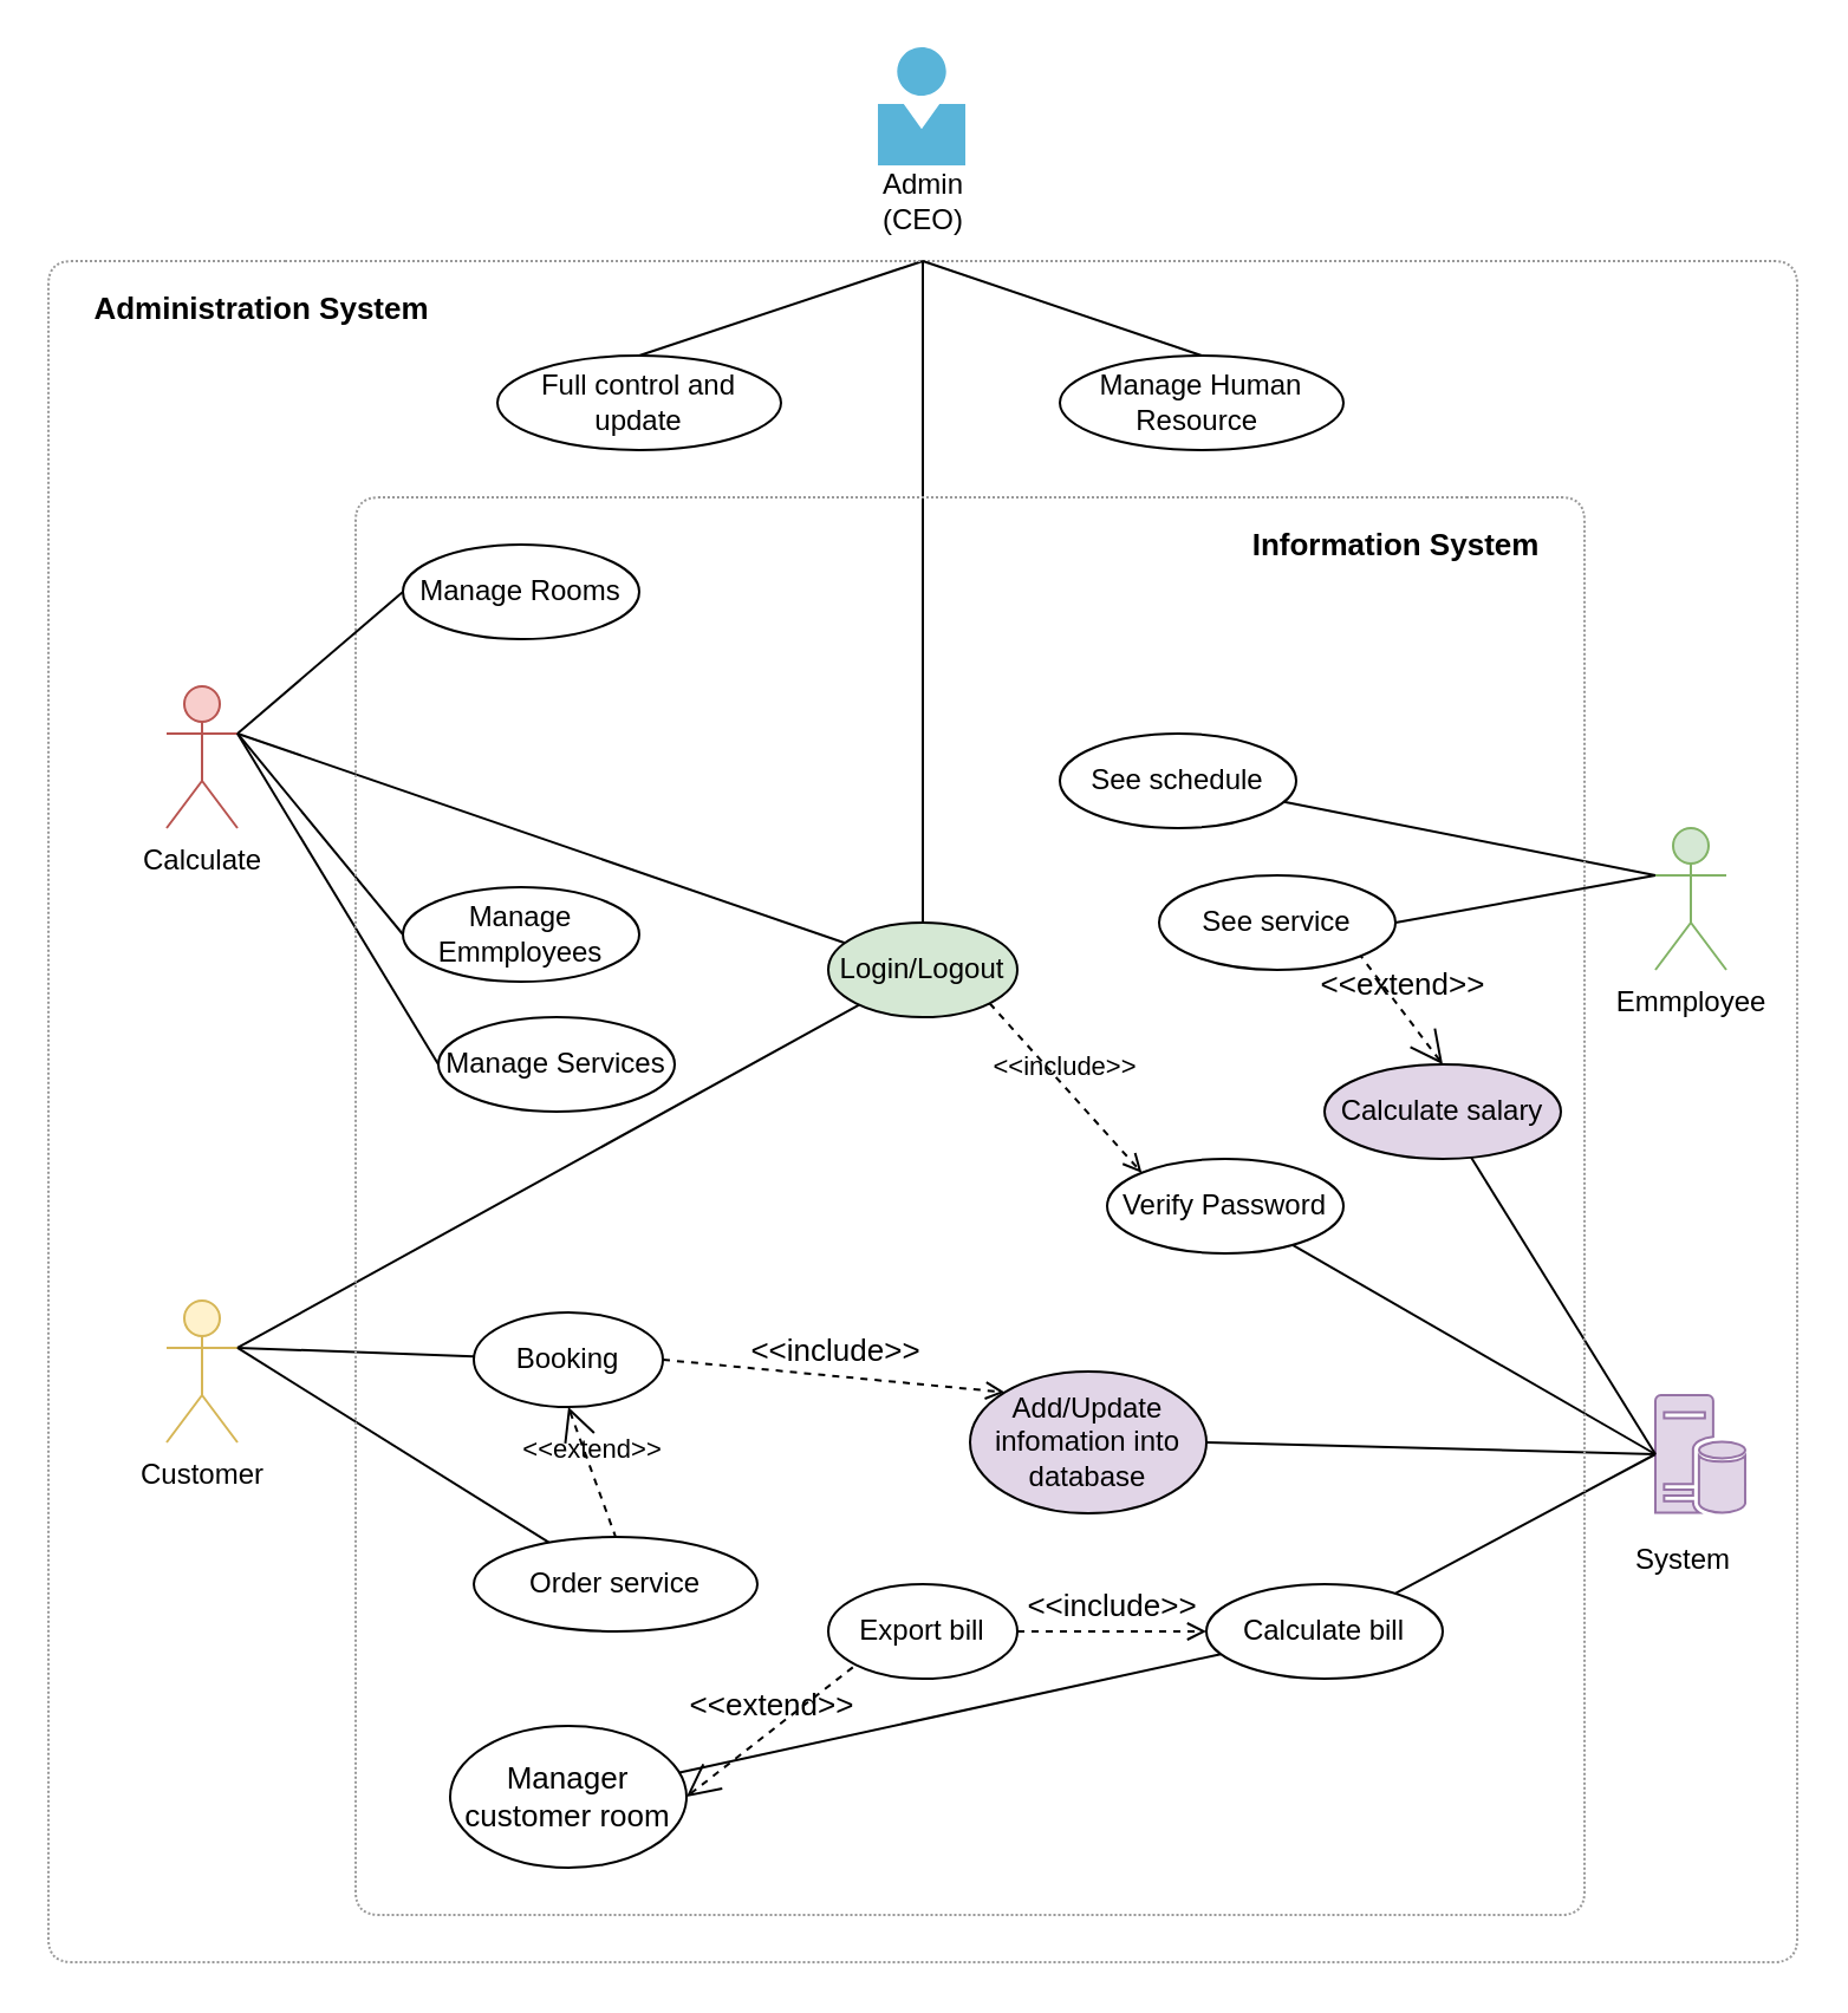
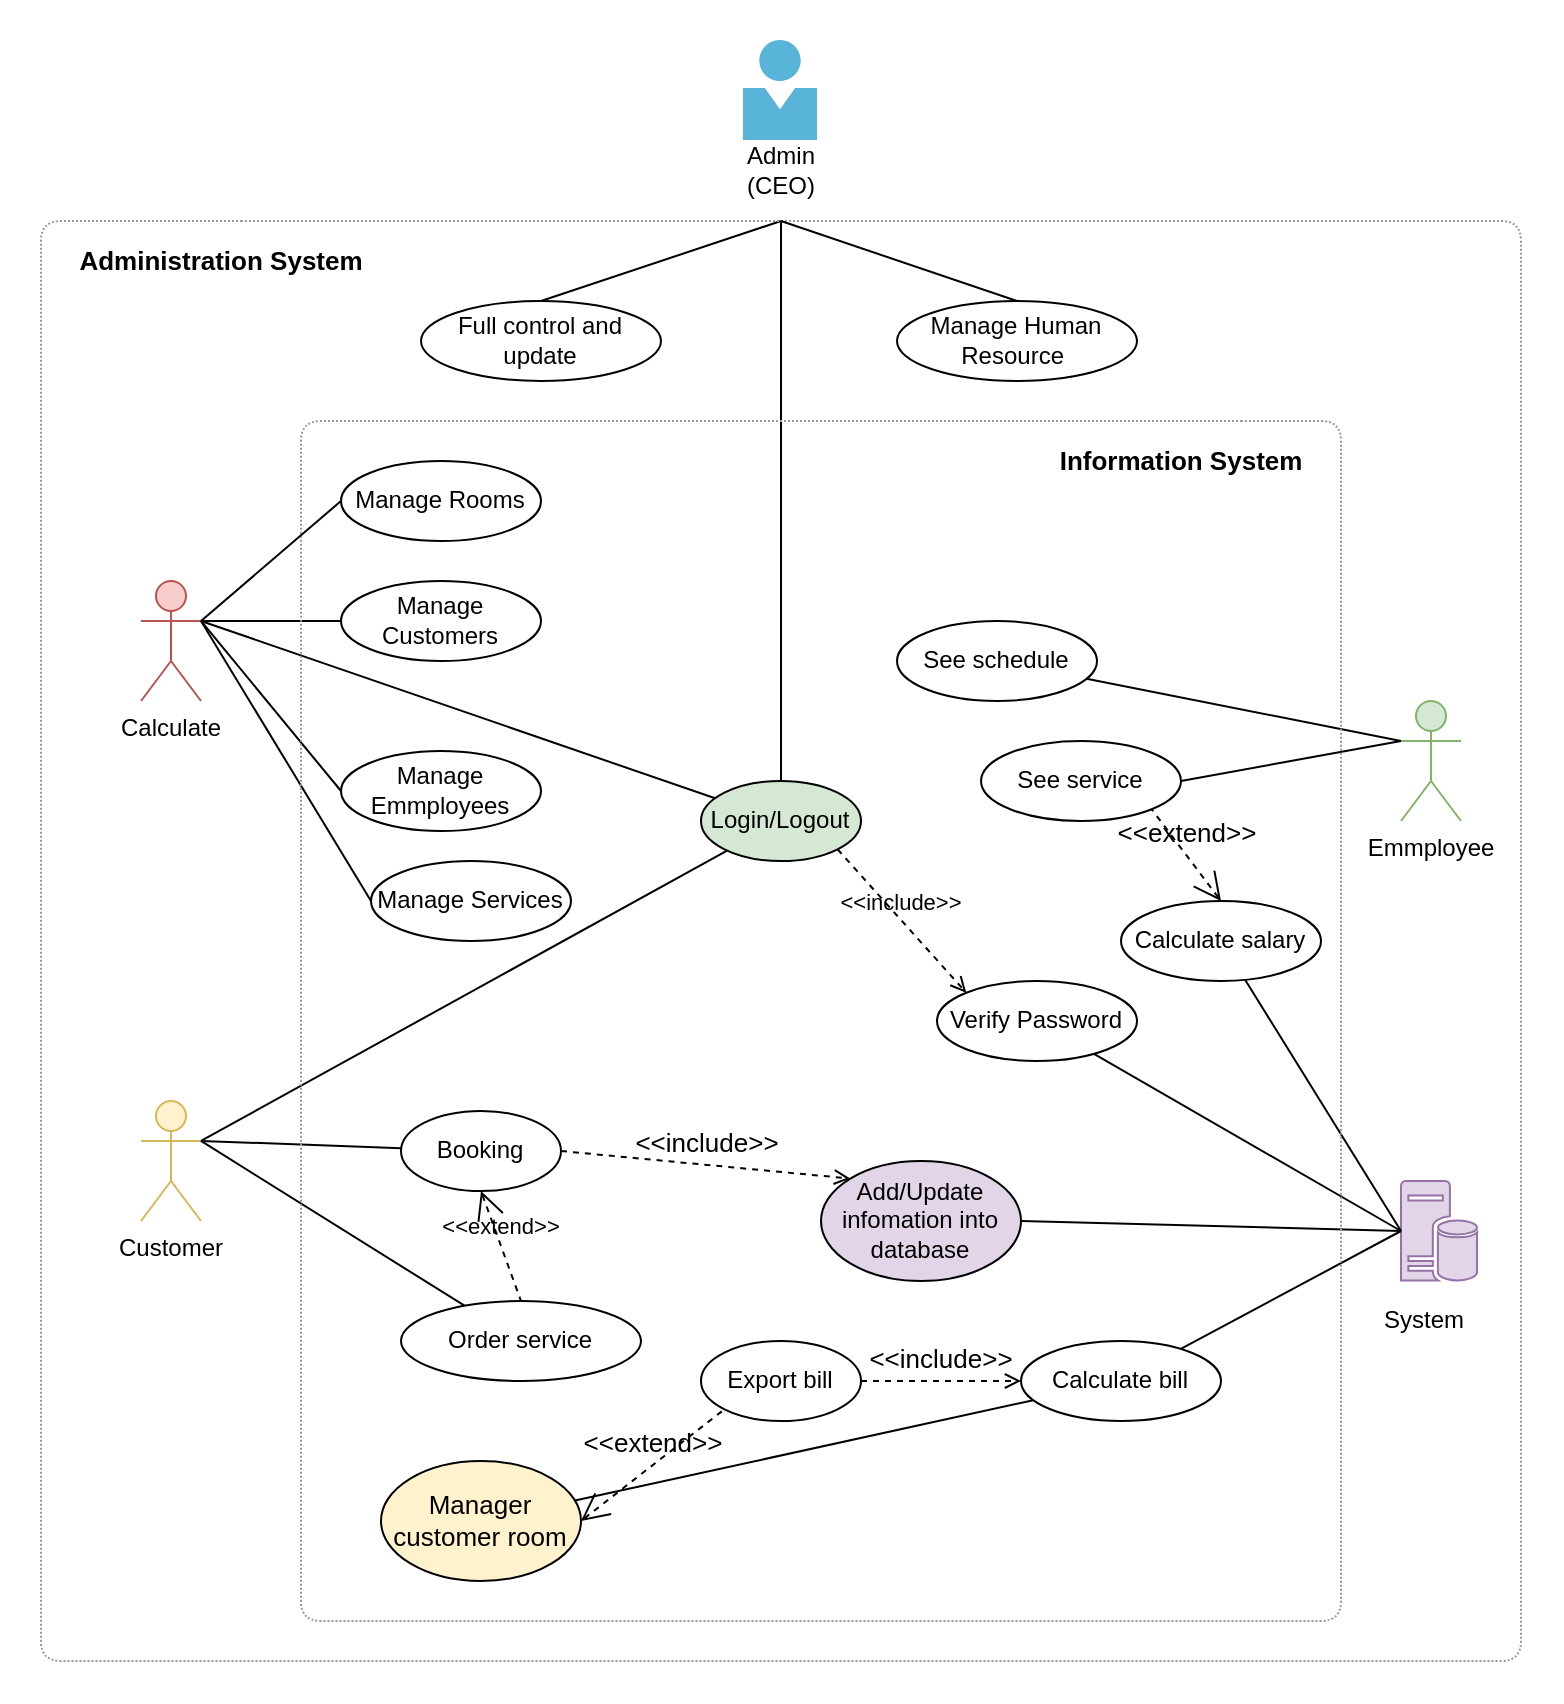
+ <mxCell id="16" style="edgeStyle=none;rounded=0;orthogonalLoop=1;jettySize=auto;html=1;endArrow=none;endFill=0;entryX=1;entryY=0.333;entryDx=0;entryDy=0;entryPerimeter=0;exitX=0;exitY=0.5;exitDx=0;exitDy=0;" parent="1" source="17" target="2" edge="1"><mxGeometry relative="1" as="geometry"><mxPoint x="150" y="410" as="targetPoint" /></mxGeometry></mxCell>
+ <mxCell id="17" value="Manage Customers" style="ellipse;whiteSpace=wrap;html=1;" parent="1" vertex="1"><mxGeometry x="170" y="290" width="100" height="40" as="geometry" /></mxCell>
- <mxCell id="30" value="Calculate salary" style="ellipse;whiteSpace=wrap;html=1;fillColor=#e1d5e7;" parent="1" vertex="1"><mxGeometry x="560" y="450" width="100" height="40" as="geometry" /></mxCell>
+ <mxCell id="30" value="Calculate salary" style="ellipse;whiteSpace=wrap;html=1;" parent="1" vertex="1"><mxGeometry x="560" y="450" width="100" height="40" as="geometry" /></mxCell>
- <mxCell id="46" value="Manager customer room" style="ellipse;whiteSpace=wrap;html=1;fontSize=13;" parent="1" vertex="1"><mxGeometry x="190" y="730" width="100" height="60" as="geometry" /></mxCell>
+ <mxCell id="46" value="Manager customer room" style="ellipse;whiteSpace=wrap;html=1;fontSize=13;fillColor=#fff2cc;" parent="1" vertex="1"><mxGeometry x="190" y="730" width="100" height="60" as="geometry" /></mxCell>
